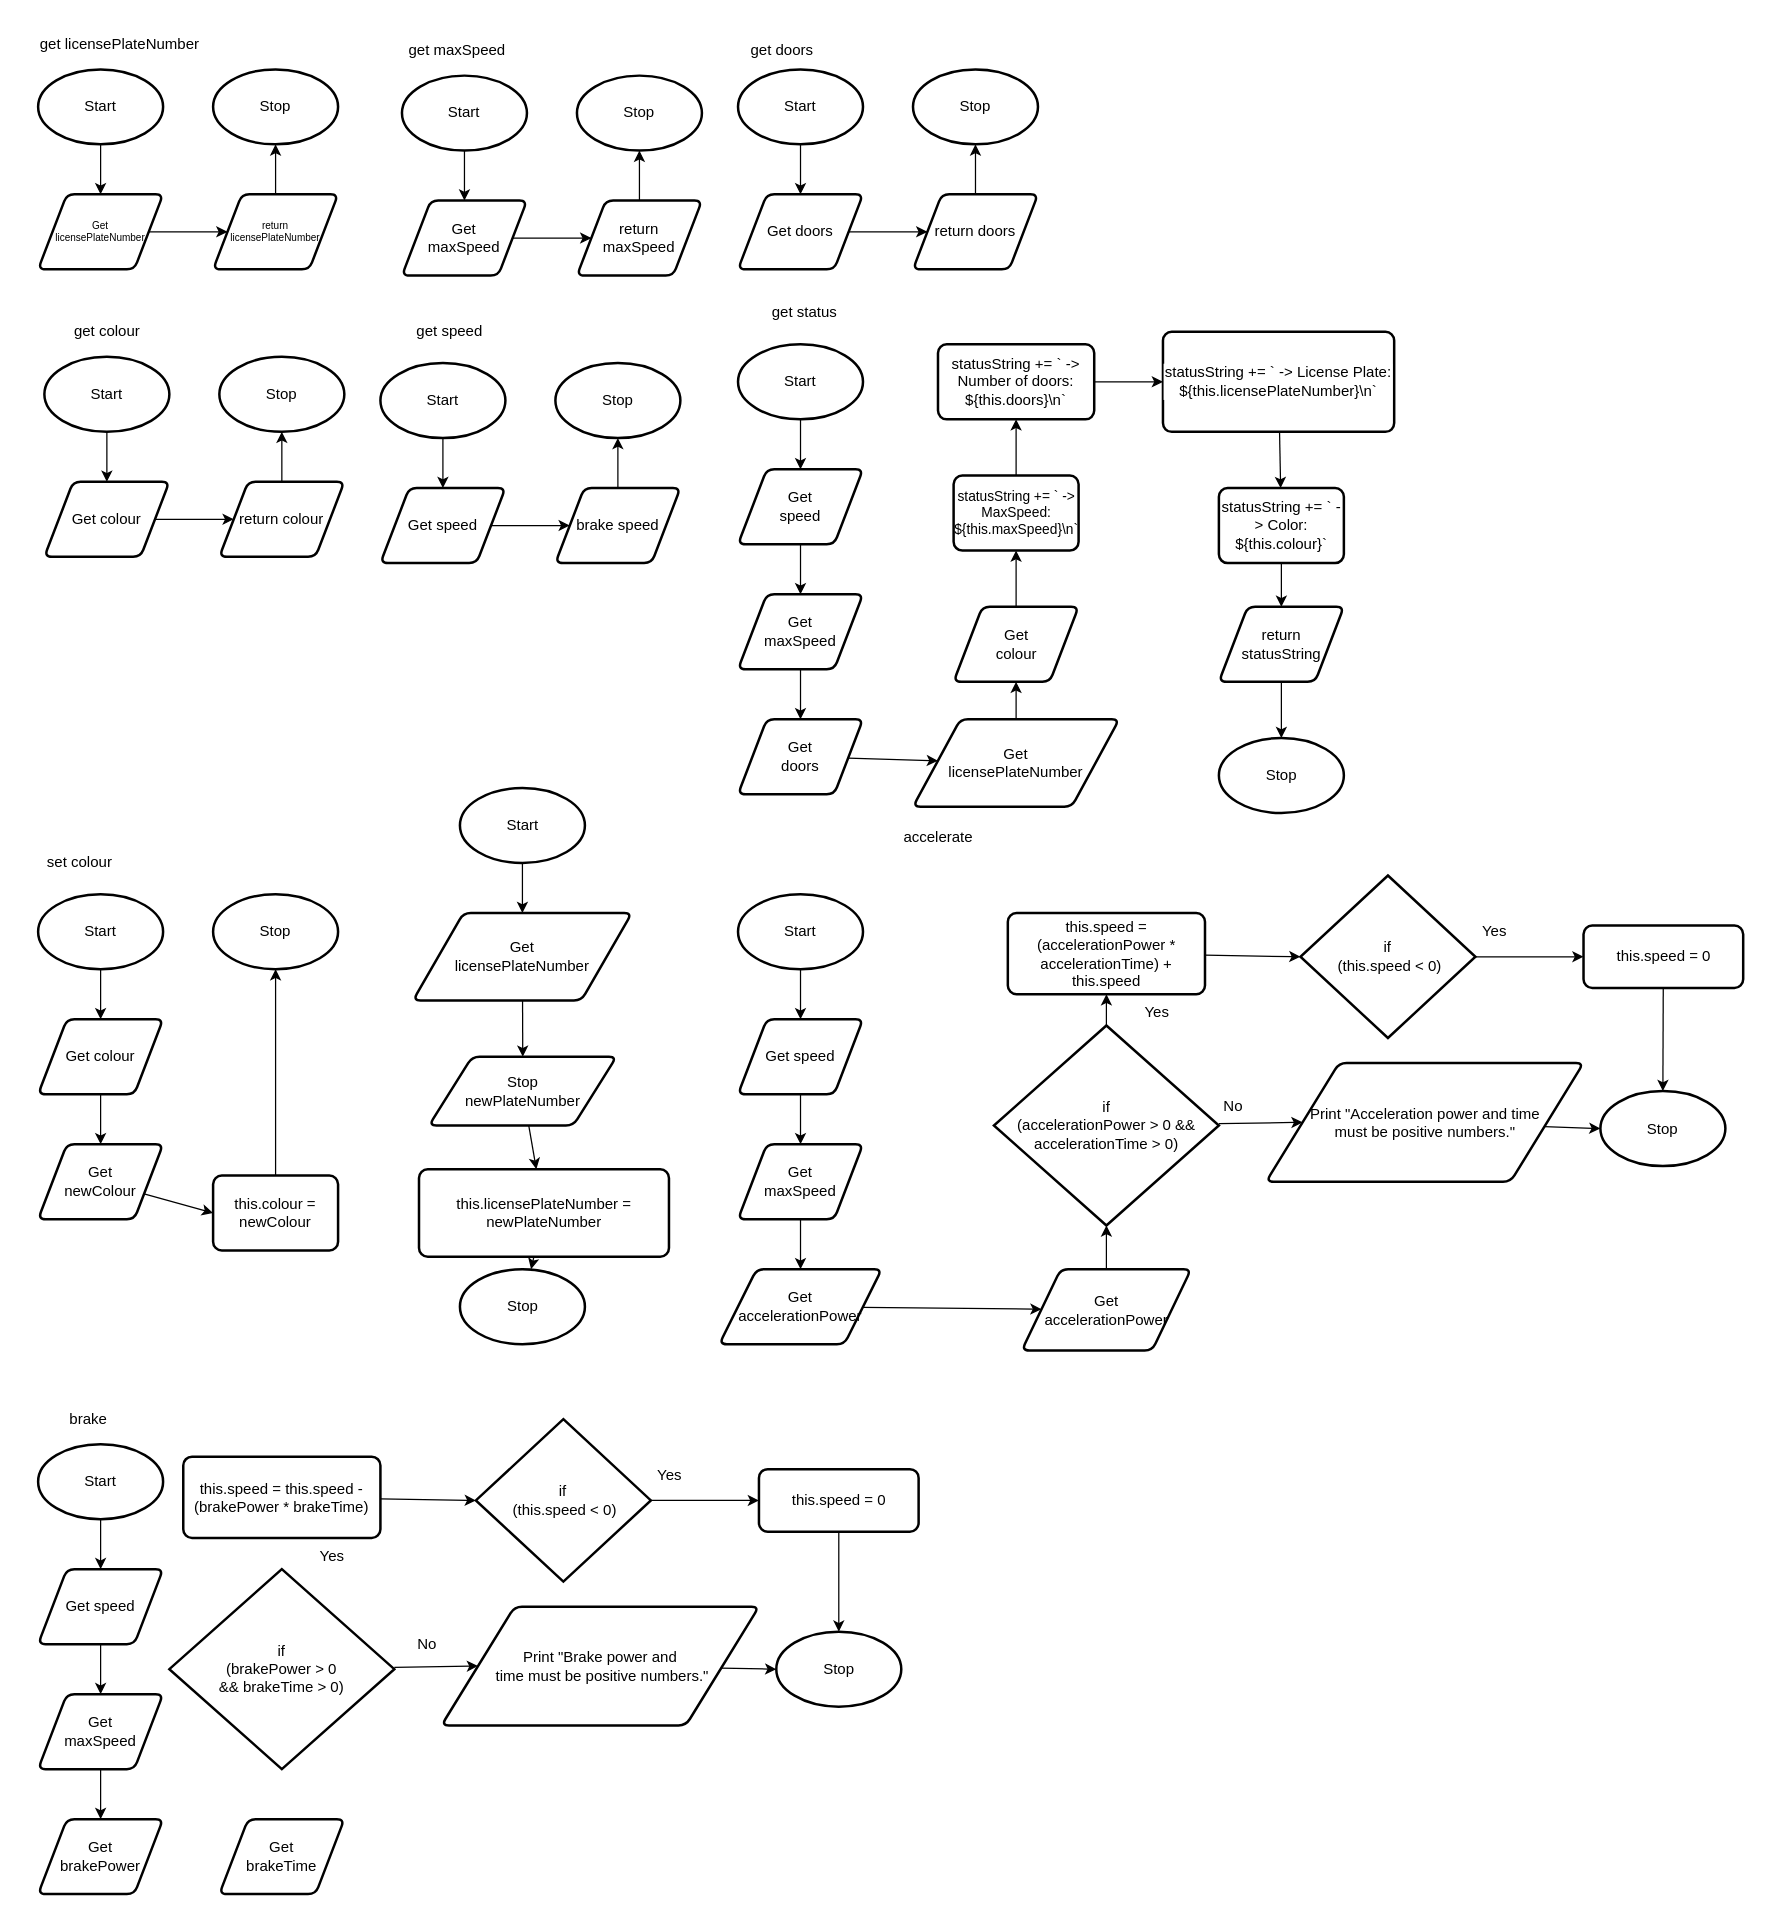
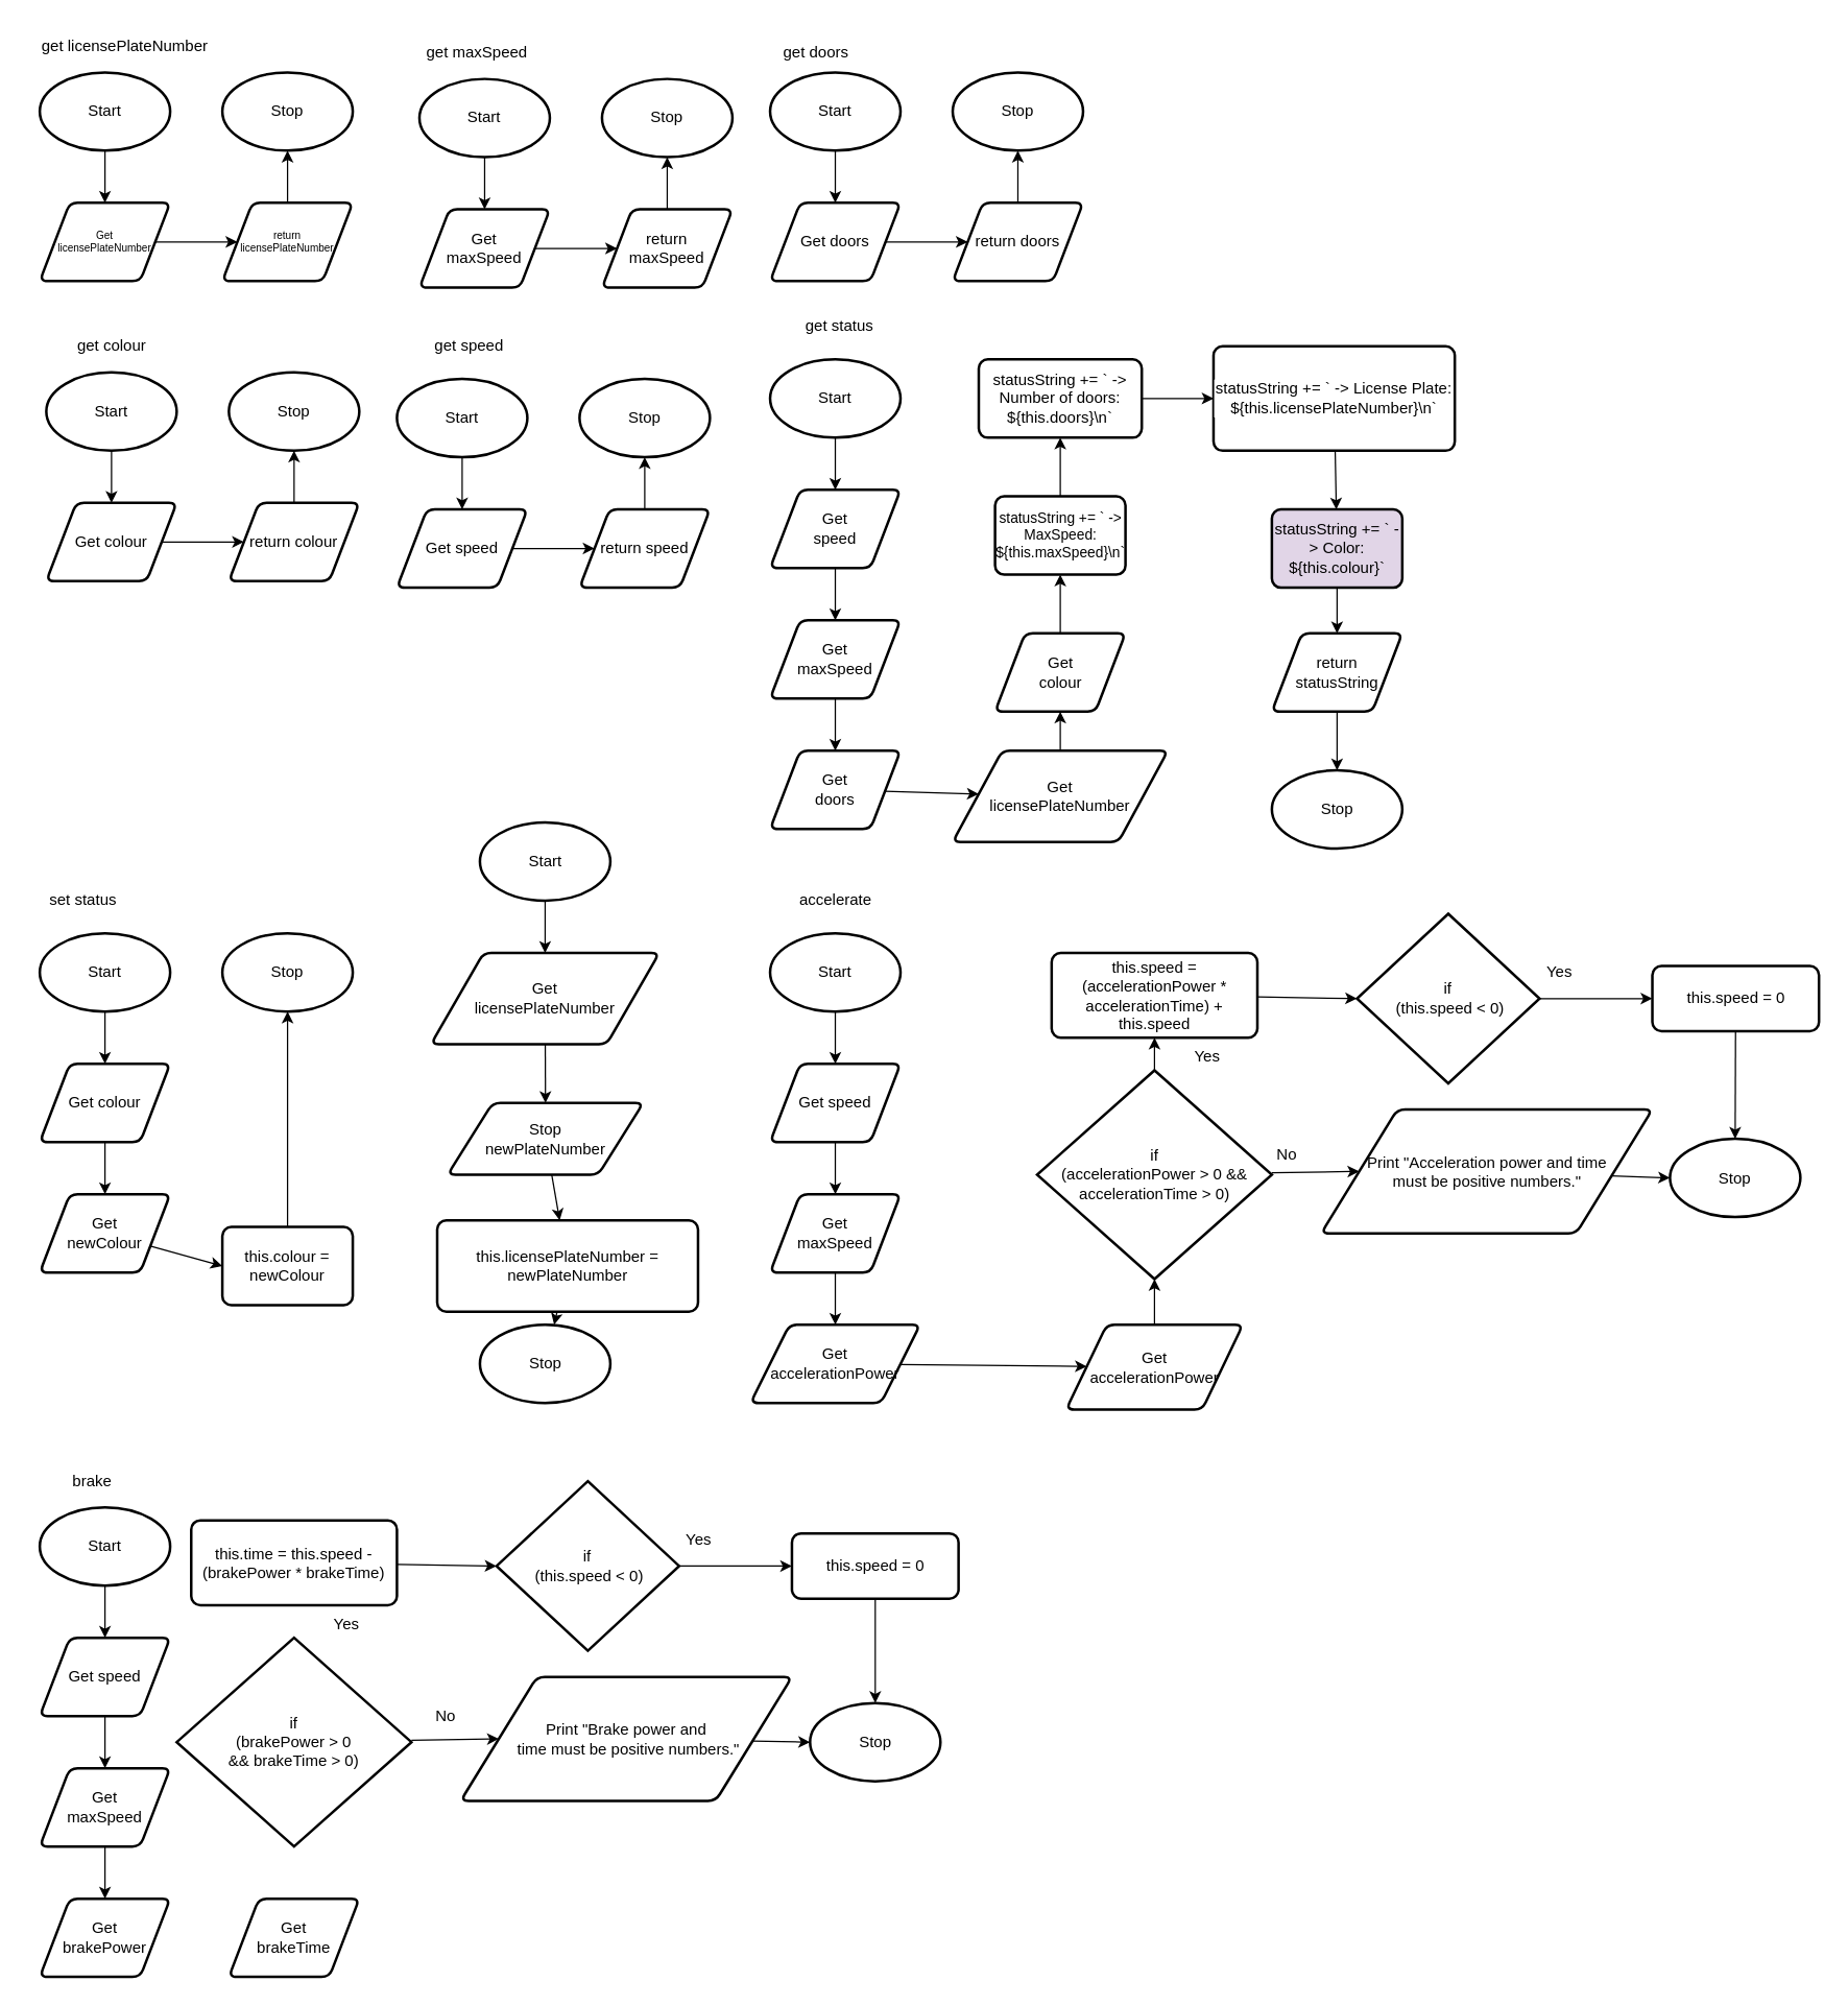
- <mxCell id="33" value="brake speed" style="shape=parallelogram;html=1;strokeWidth=2;perimeter=parallelogramPerimeter;whiteSpace=wrap;rounded=1;arcSize=12;size=0.23;fontSize=12;" parent="1" vertex="1"><mxGeometry x="443.88" y="390" width="100" height="60" as="geometry" /></mxCell>
+ <mxCell id="33" value="return speed" style="shape=parallelogram;html=1;strokeWidth=2;perimeter=parallelogramPerimeter;whiteSpace=wrap;rounded=1;arcSize=12;size=0.23;fontSize=12;" parent="1" vertex="1"><mxGeometry x="443.88" y="390" width="100" height="60" as="geometry" /></mxCell>
- <mxCell id="84" value="statusString += ` -&amp;gt; Color: ${this.colour}`" style="rounded=1;whiteSpace=wrap;html=1;absoluteArcSize=1;arcSize=14;strokeWidth=2;fontSize=12;" parent="1" vertex="1"><mxGeometry x="974.75" y="390" width="100" height="60" as="geometry" /></mxCell>
+ <mxCell id="84" value="statusString += ` -&amp;gt; Color: ${this.colour}`" style="rounded=1;whiteSpace=wrap;html=1;absoluteArcSize=1;arcSize=14;strokeWidth=2;fontSize=12;fillColor=#e1d5e7;" parent="1" vertex="1"><mxGeometry x="974.75" y="390" width="100" height="60" as="geometry" /></mxCell>
- <mxCell id="89" value="accelerate" style="text;html=1;align=center;verticalAlign=middle;resizable=0;points=[];autosize=1;strokeColor=none;fillColor=none;" parent="1" vertex="1"><mxGeometry x="710" y="655" width="80" height="30" as="geometry" /></mxCell>
+ <mxCell id="89" value="accelerate" style="text;html=1;align=center;verticalAlign=middle;resizable=0;points=[];autosize=1;strokeColor=none;fillColor=none;" parent="1" vertex="1"><mxGeometry x="600" y="675" width="80" height="30" as="geometry" /></mxCell>
- <mxCell id="48" value="set colour" style="text;html=1;align=center;verticalAlign=middle;resizable=0;points=[];autosize=1;strokeColor=none;fillColor=none;" parent="1" vertex="1"><mxGeometry x="25" y="675" width="75" height="30" as="geometry" /></mxCell>
+ <mxCell id="48" value="set status" style="text;html=1;align=center;verticalAlign=middle;resizable=0;points=[];autosize=1;strokeColor=none;fillColor=none;" parent="1" vertex="1"><mxGeometry x="25" y="675" width="75" height="30" as="geometry" /></mxCell>
- <mxCell id="122" value="this.speed = this.speed - (brakePower * brakeTime)" style="rounded=1;whiteSpace=wrap;html=1;absoluteArcSize=1;arcSize=14;strokeWidth=2;fontSize=12;" parent="1" vertex="1"><mxGeometry x="146.13" y="1165" width="157.75" height="65" as="geometry" /></mxCell>
+ <mxCell id="122" value="this.time = this.speed - (brakePower * brakeTime)" style="rounded=1;whiteSpace=wrap;html=1;absoluteArcSize=1;arcSize=14;strokeWidth=2;fontSize=12;" parent="1" vertex="1"><mxGeometry x="146.13" y="1165" width="157.75" height="65" as="geometry" /></mxCell>
